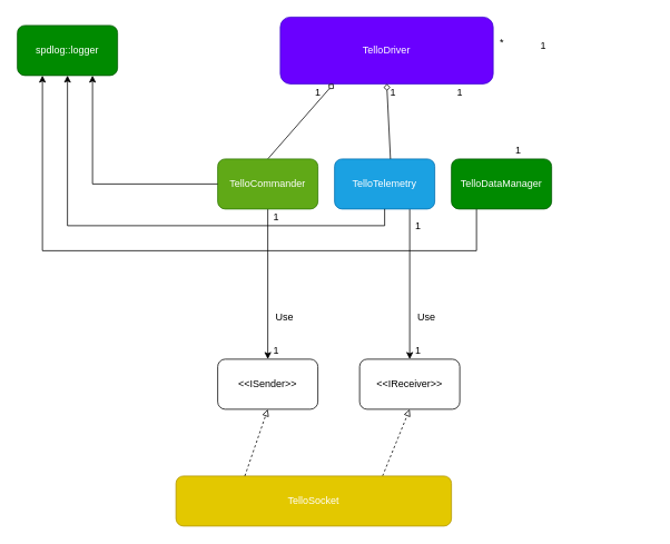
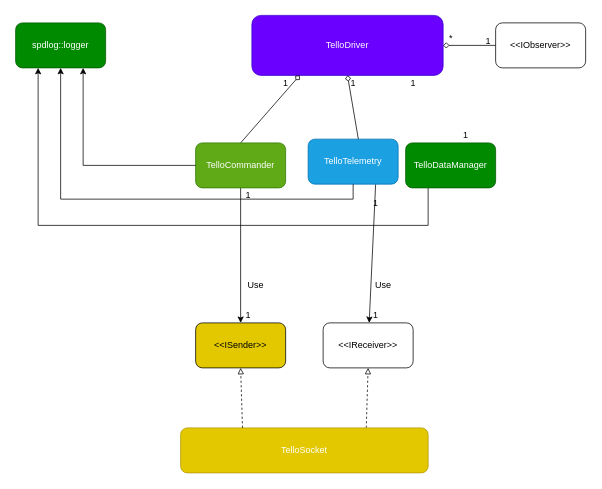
+ <mxCell id="25" style="rounded=0;orthogonalLoop=1;jettySize=auto;html=1;entryX=1;entryY=0.5;entryDx=0;entryDy=0;endArrow=diamond;endFill=0;" parent="1" source="24" target="2" edge="1"><mxGeometry relative="1" as="geometry"><mxPoint x="630" y="200" as="sourcePoint" /><mxPoint x="465" y="95" as="targetPoint" /></mxGeometry></mxCell>
+ <mxCell id="24" value="&amp;lt;&amp;lt;IObserver&amp;gt;&amp;gt;" style="rounded=1;whiteSpace=wrap;html=1;" parent="1" vertex="1"><mxGeometry x="660" y="30" width="120" height="60" as="geometry" /></mxCell>
- <mxCell id="7" value="&lt;div style=&quot;line-height: 19px&quot;&gt;&lt;div style=&quot;line-height: 19px&quot;&gt;TelloTelemetry&lt;/div&gt;&lt;/div&gt;" style="rounded=1;whiteSpace=wrap;html=1;fillColor=#1ba1e2;strokeColor=#006EAF;fontColor=#ffffff;" parent="1" vertex="1"><mxGeometry x="400" y="190" width="120" height="60" as="geometry" /></mxCell>
+ <mxCell id="7" value="&lt;div style=&quot;line-height: 19px&quot;&gt;&lt;div style=&quot;line-height: 19px&quot;&gt;TelloTelemetry&lt;/div&gt;&lt;/div&gt;" style="rounded=1;whiteSpace=wrap;html=1;fillColor=#1ba1e2;strokeColor=#006EAF;fontColor=#ffffff;" parent="1" vertex="1"><mxGeometry x="410" y="185" width="120" height="60" as="geometry" /></mxCell>
- <mxCell id="14" value="&amp;lt;&amp;lt;ISender&amp;gt;&amp;gt;" style="rounded=1;whiteSpace=wrap;html=1;" parent="1" vertex="1"><mxGeometry x="260" y="430" width="120" height="60" as="geometry" /></mxCell>
+ <mxCell id="14" value="&amp;lt;&amp;lt;ISender&amp;gt;&amp;gt;" style="rounded=1;whiteSpace=wrap;html=1;fillColor=#e3c800;" parent="1" vertex="1"><mxGeometry x="260" y="430" width="120" height="60" as="geometry" /></mxCell>
- <mxCell id="18" value="TelloSocket" style="rounded=1;whiteSpace=wrap;html=1;fillColor=#e3c800;strokeColor=#B09500;fontColor=#ffffff;" parent="1" vertex="1"><mxGeometry x="210" y="570" width="330" height="60" as="geometry" /></mxCell>
+ <mxCell id="18" value="TelloSocket" style="rounded=1;whiteSpace=wrap;html=1;fillColor=#e3c800;strokeColor=#B09500;fontColor=#ffffff;" parent="1" vertex="1"><mxGeometry x="240" y="570" width="330" height="60" as="geometry" /></mxCell>
